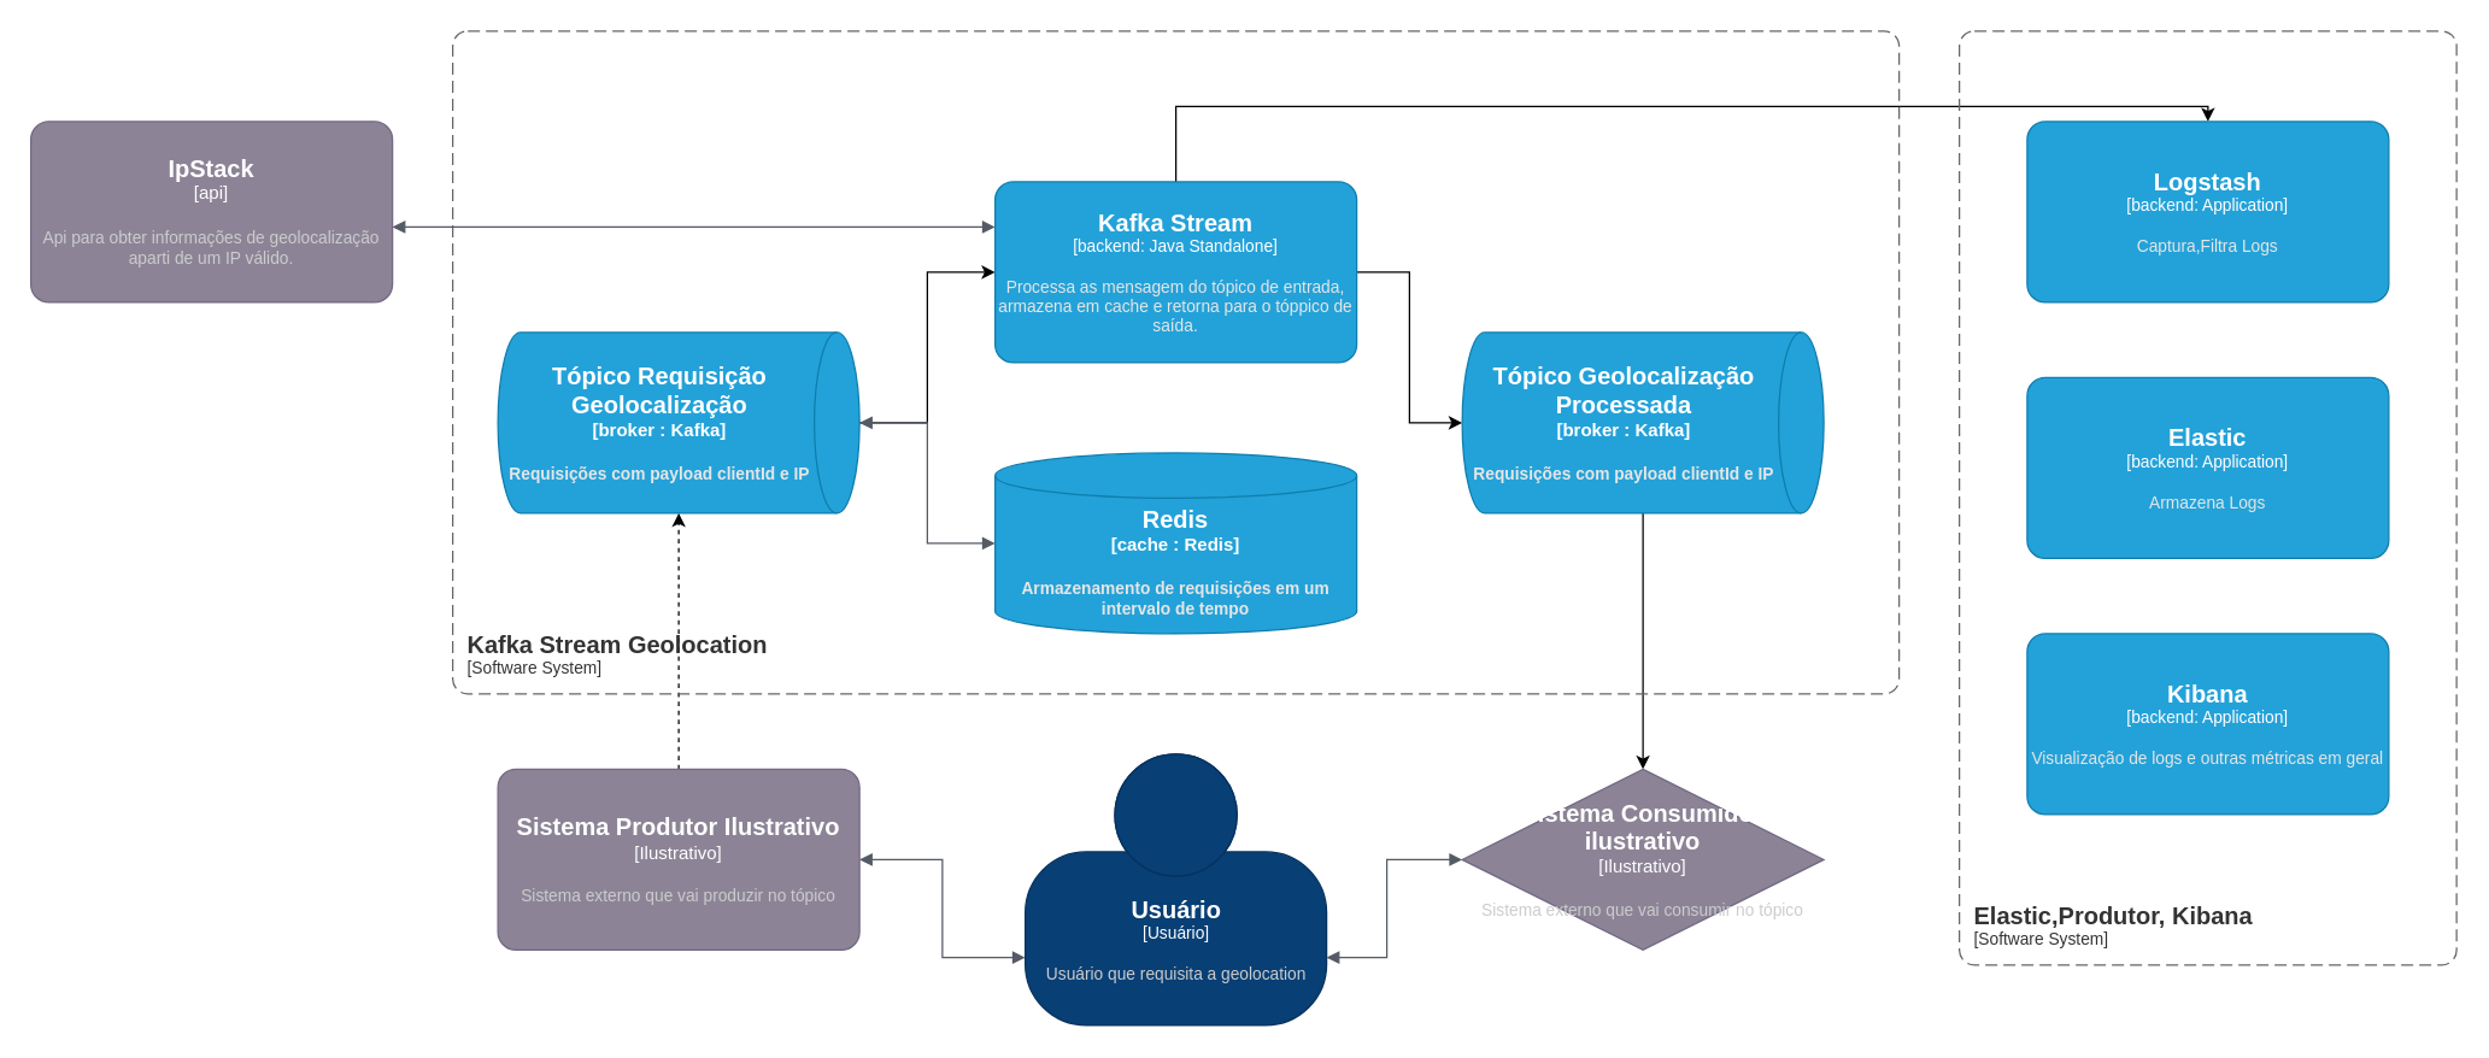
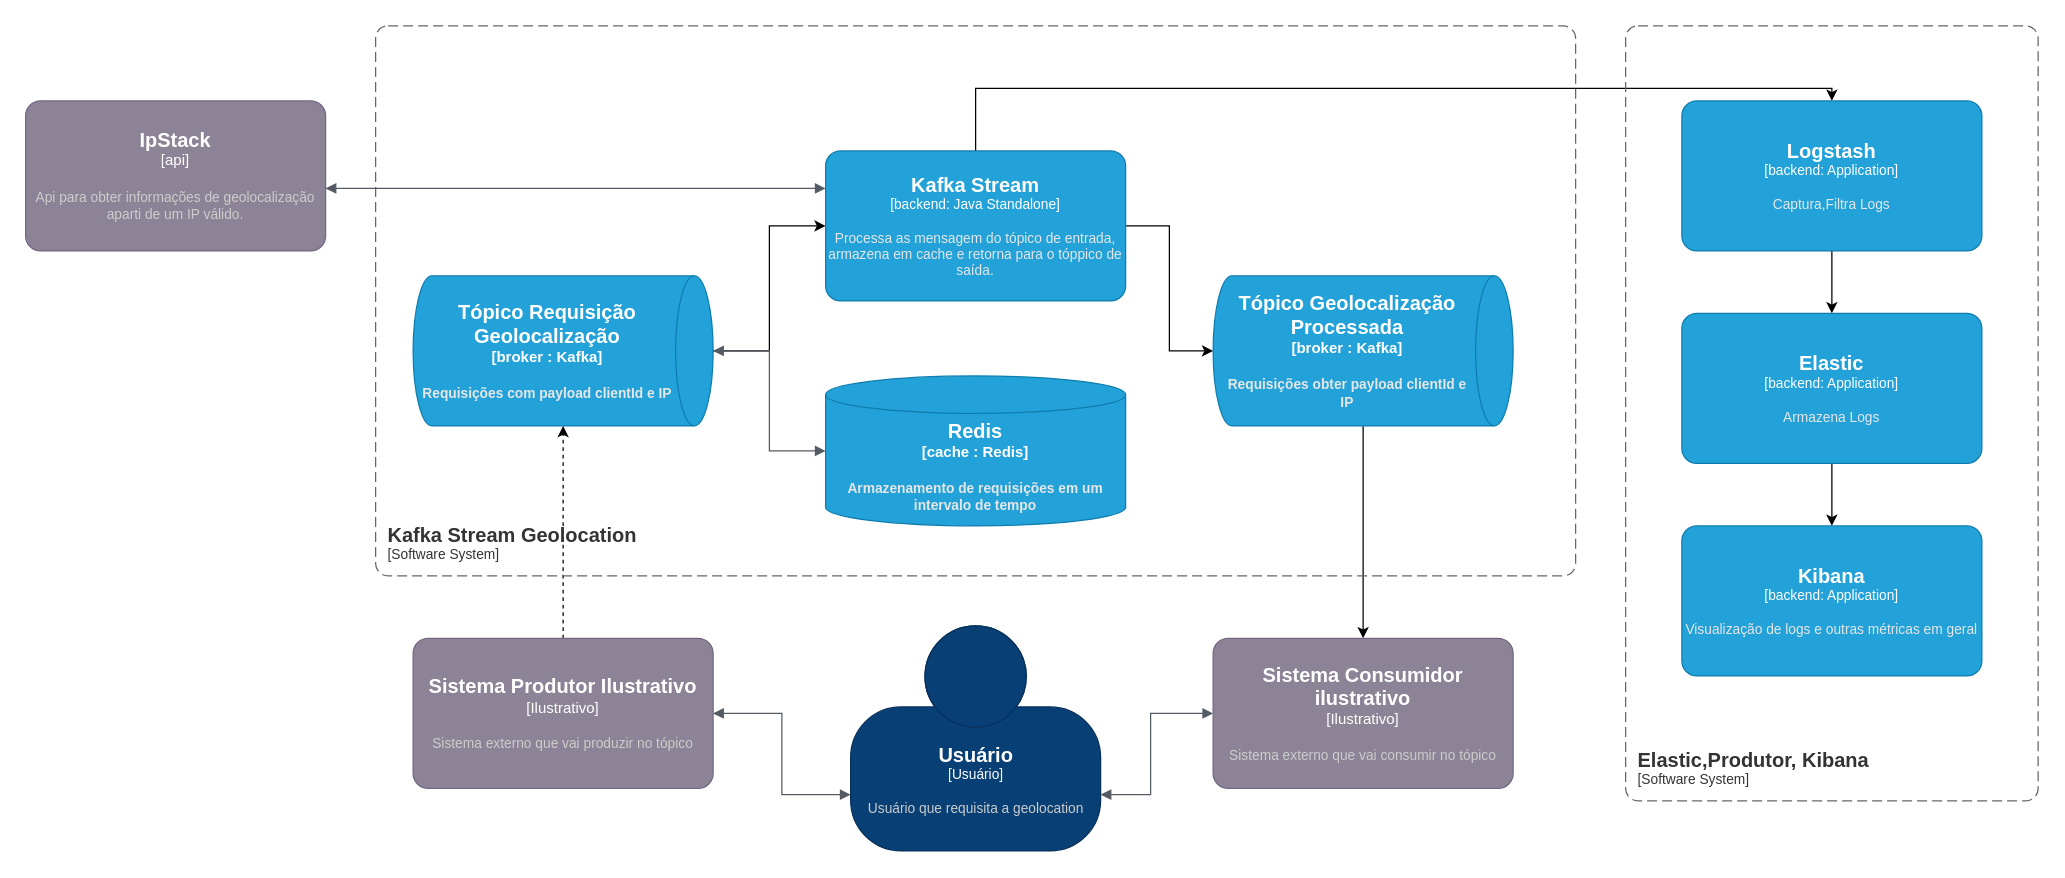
+ <mxCell id="21" style="edgeStyle=orthogonalEdgeStyle;rounded=0;orthogonalLoop=1;jettySize=auto;html=1;" edge="1" parent="1" source="22" target="24"><mxGeometry relative="1" as="geometry" /></mxCell>
- <mxCell id="9" value="&lt;font style=&quot;font-size: 16px&quot;&gt;&lt;b&gt;Tópico Geolocalização Processada&lt;/font&gt;&lt;div&gt;[broker :&amp;nbsp;Kafka]&lt;/div&gt;&lt;br&gt;&lt;div&gt;&lt;font style=&quot;font-size: 11px&quot;&gt;&lt;font color=&quot;#E6E6E6&quot;&gt;Requisições com payload clientId e IP&lt;/font&gt;&lt;/div&gt;" style="shape=cylinder3;size=15;direction=south;whiteSpace=wrap;html=1;boundedLbl=1;rounded=0;labelBackgroundColor=none;fillColor=#23A2D9;fontSize=12;fontColor=#ffffff;align=center;strokeColor=#0E7DAD;metaEdit=1;points=[[0.5,0,0],[1,0.25,0],[1,0.5,0],[1,0.75,0],[0.5,1,0],[0,0.75,0],[0,0.5,0],[0,0.25,0]];resizable=0;" parent="1" vertex="1"><mxGeometry x="970" y="220" width="240" height="120" as="geometry" /></mxCell>
+ <mxCell id="9" value="&lt;font style=&quot;font-size: 16px&quot;&gt;&lt;b&gt;Tópico Geolocalização Processada&lt;/font&gt;&lt;div&gt;[broker :&amp;nbsp;Kafka]&lt;/div&gt;&lt;br&gt;&lt;div&gt;&lt;font style=&quot;font-size: 11px&quot;&gt;&lt;font color=&quot;#E6E6E6&quot;&gt;Requisições obter payload clientId e IP&lt;/font&gt;&lt;/div&gt;" style="shape=cylinder3;size=15;direction=south;whiteSpace=wrap;html=1;boundedLbl=1;rounded=0;labelBackgroundColor=none;fillColor=#23A2D9;fontSize=12;fontColor=#ffffff;align=center;strokeColor=#0E7DAD;metaEdit=1;points=[[0.5,0,0],[1,0.25,0],[1,0.5,0],[1,0.75,0],[0.5,1,0],[0,0.75,0],[0,0.5,0],[0,0.25,0]];resizable=0;" parent="1" vertex="1"><mxGeometry x="970" y="220" width="240" height="120" as="geometry" /></mxCell>
+ <mxCell id="23" style="edgeStyle=orthogonalEdgeStyle;rounded=0;orthogonalLoop=1;jettySize=auto;html=1;" edge="1" parent="1" source="24" target="25"><mxGeometry relative="1" as="geometry" /></mxCell>
- <mxCell id="12" value="&lt;font style=&quot;font-size: 16px&quot;&gt;&lt;b&gt;Sistema Consumidor ilustrativo&lt;/b&gt;&lt;/font&gt;&lt;div&gt;[Ilustrativo]&lt;/div&gt;&lt;br&gt;&lt;div&gt;&lt;font style=&quot;font-size: 11px&quot;&gt;&lt;font color=&quot;#cccccc&quot;&gt;Sistema externo que vai consumir no tópico&lt;/font&gt;&lt;/div&gt;" style="rhombus;whiteSpace=wrap;html=1;labelBackgroundColor=none;fillColor=#8C8496;fontColor=#ffffff;align=center;arcSize=10;strokeColor=#736782;metaEdit=1;resizable=0;points=[[0.25,0,0],[0.5,0,0],[0.75,0,0],[1,0.25,0],[1,0.5,0],[1,0.75,0],[0.75,1,0],[0.5,1,0],[0.25,1,0],[0,0.75,0],[0,0.5,0],[0,0.25,0]];" parent="1" vertex="1"><mxGeometry x="970" y="510" width="240" height="120" as="geometry" /></mxCell>
+ <mxCell id="12" value="&lt;font style=&quot;font-size: 16px&quot;&gt;&lt;b&gt;Sistema Consumidor ilustrativo&lt;/b&gt;&lt;/font&gt;&lt;div&gt;[Ilustrativo]&lt;/div&gt;&lt;br&gt;&lt;div&gt;&lt;font style=&quot;font-size: 11px&quot;&gt;&lt;font color=&quot;#cccccc&quot;&gt;Sistema externo que vai consumir no tópico&lt;/font&gt;&lt;/div&gt;" style="rounded=1;whiteSpace=wrap;html=1;labelBackgroundColor=none;fillColor=#8C8496;fontColor=#ffffff;align=center;arcSize=10;strokeColor=#736782;metaEdit=1;resizable=0;points=[[0.25,0,0],[0.5,0,0],[0.75,0,0],[1,0.25,0],[1,0.5,0],[1,0.75,0],[0.75,1,0],[0.5,1,0],[0.25,1,0],[0,0.75,0],[0,0.5,0],[0,0.25,0]];" parent="1" vertex="1"><mxGeometry x="970" y="510" width="240" height="120" as="geometry" /></mxCell>
